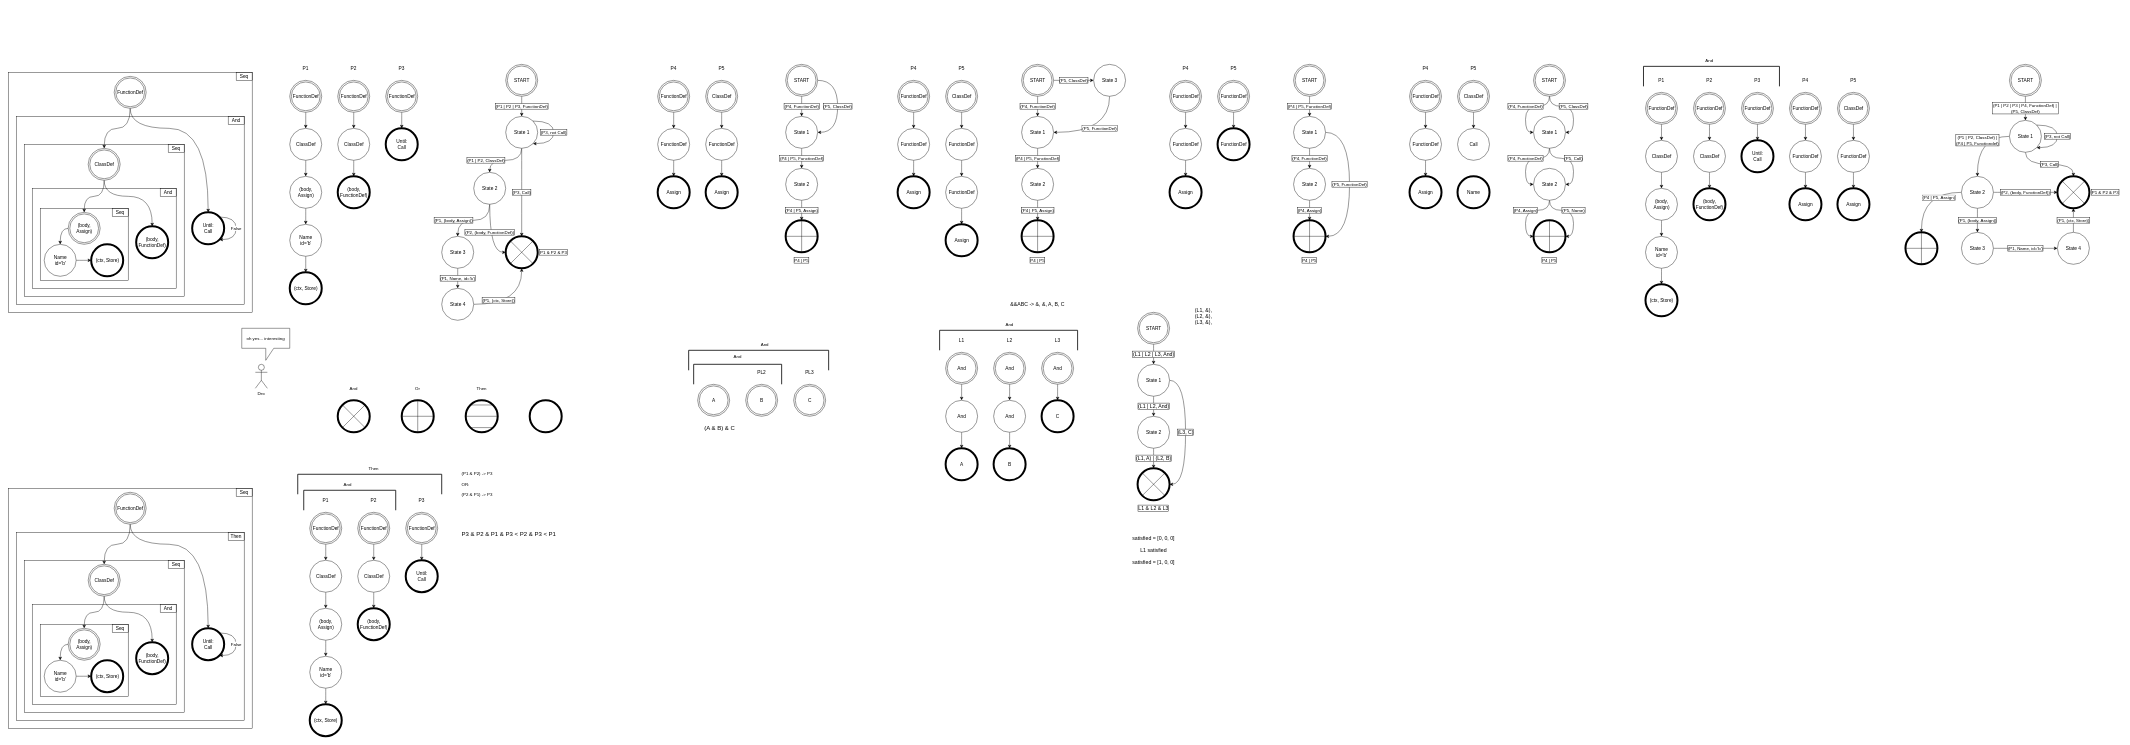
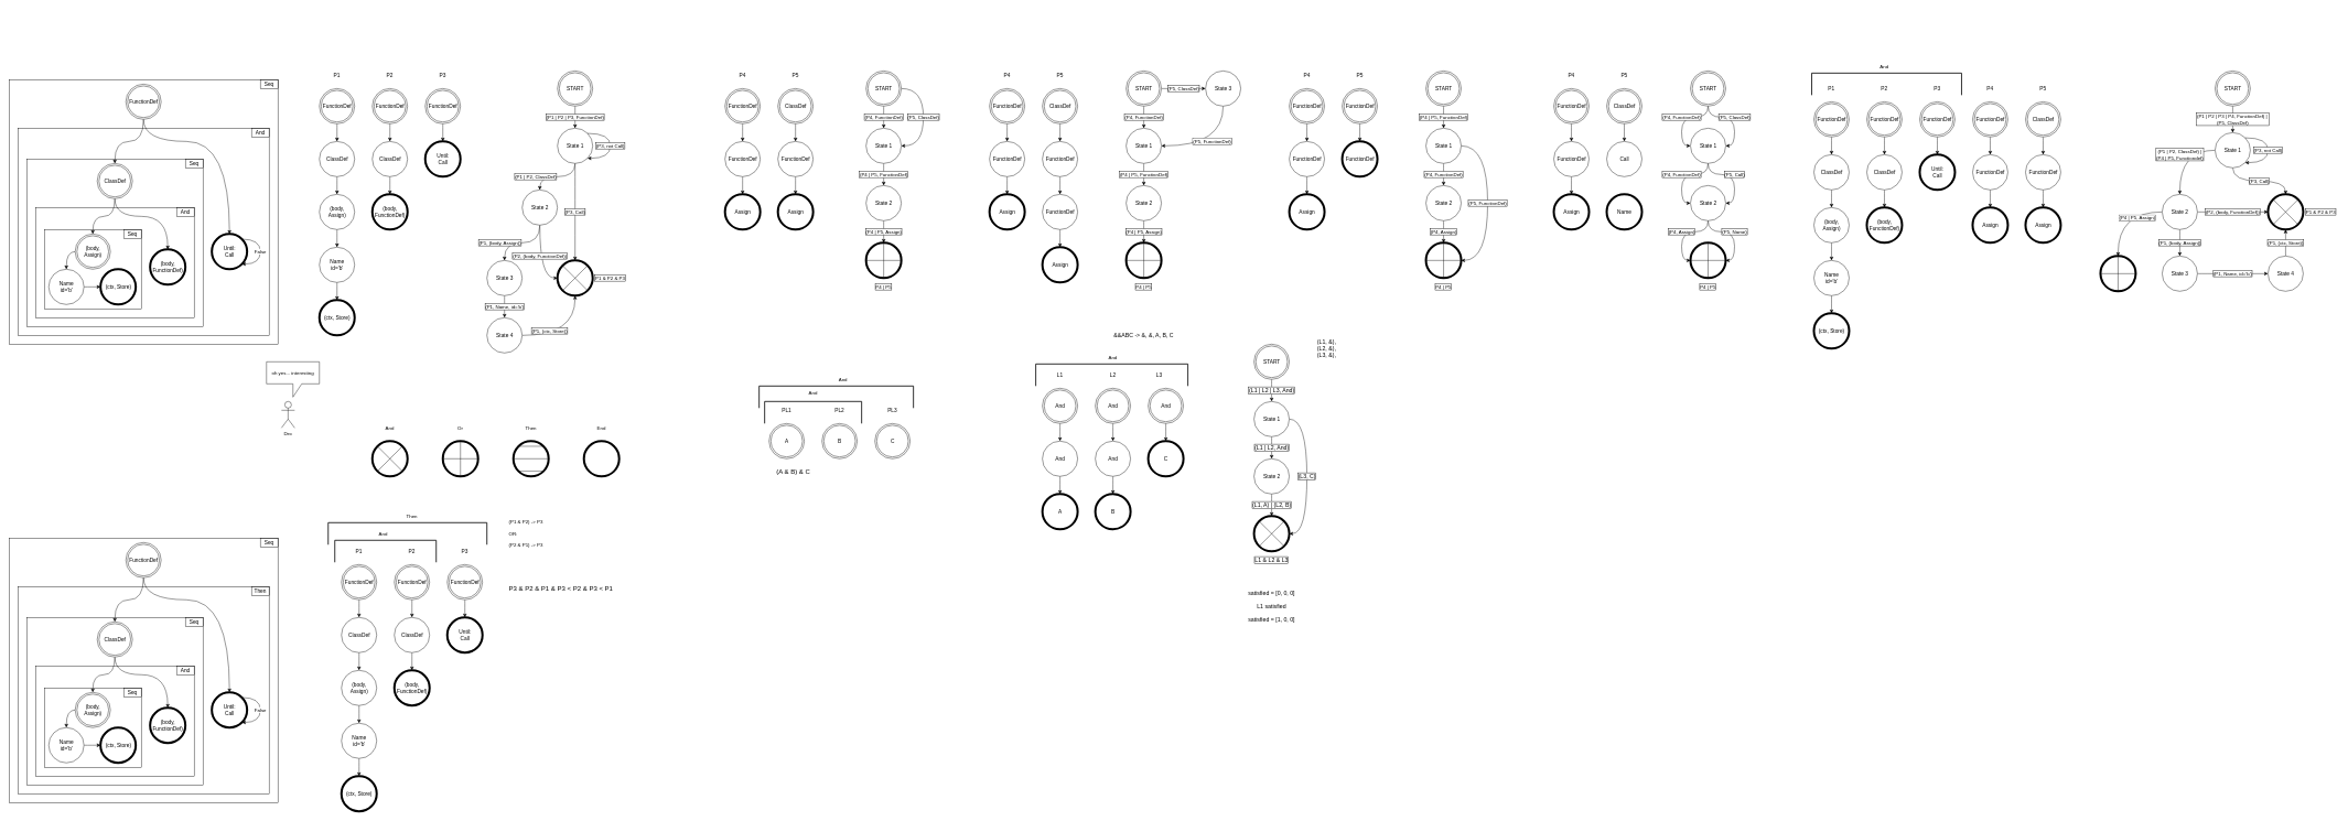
- <mxCell id="314" value="L3" style="text;html=1;strokeColor=none;fillColor=none;align=center;verticalAlign=middle;whiteSpace=wrap;rounded=0;labelBorderColor=none;" vertex="1" parent="1"><mxGeometry x="2624" y="840" width="40" height="20" as="geometry" /></mxCell>
+ <mxCell id="314" value="L3" style="text;html=1;strokeColor=none;fillColor=none;align=center;verticalAlign=middle;whiteSpace=wrap;rounded=0;labelBorderColor=none;" vertex="1" parent="1"><mxGeometry x="2609" y="840" width="40" height="20" as="geometry" /></mxCell>
+ <mxCell id="289" value="PL1" style="text;html=1;strokeColor=none;fillColor=none;align=center;verticalAlign=middle;whiteSpace=wrap;rounded=0;labelBorderColor=none;" vertex="1" parent="1"><mxGeometry x="1764" y="920" width="40" height="20" as="geometry" /></mxCell>
+ <mxCell id="92" value="End" style="text;html=1;strokeColor=none;fillColor=none;align=center;verticalAlign=middle;whiteSpace=wrap;rounded=0;fontSize=11;labelBorderColor=none;labelBackgroundColor=none;" vertex="1" parent="1"><mxGeometry x="1344" y="960" width="40" height="20" as="geometry" /></mxCell>
